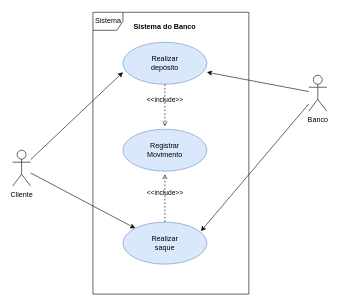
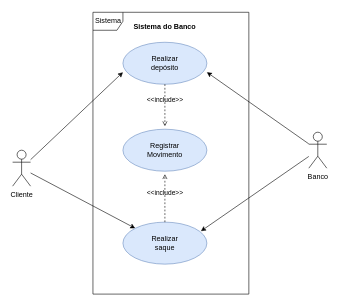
- <mxCell id="7" value="Banco&lt;br&gt;" style="shape=umlActor;verticalLabelPosition=bottom;verticalAlign=top;html=1;" vertex="1" parent="1"><mxGeometry x="514" y="125" width="30" height="60" as="geometry" /></mxCell>
+ <mxCell id="7" value="Banco&lt;br&gt;" style="shape=umlActor;verticalLabelPosition=bottom;verticalAlign=top;html=1;" vertex="1" parent="1"><mxGeometry x="514" y="220" width="30" height="60" as="geometry" /></mxCell>
